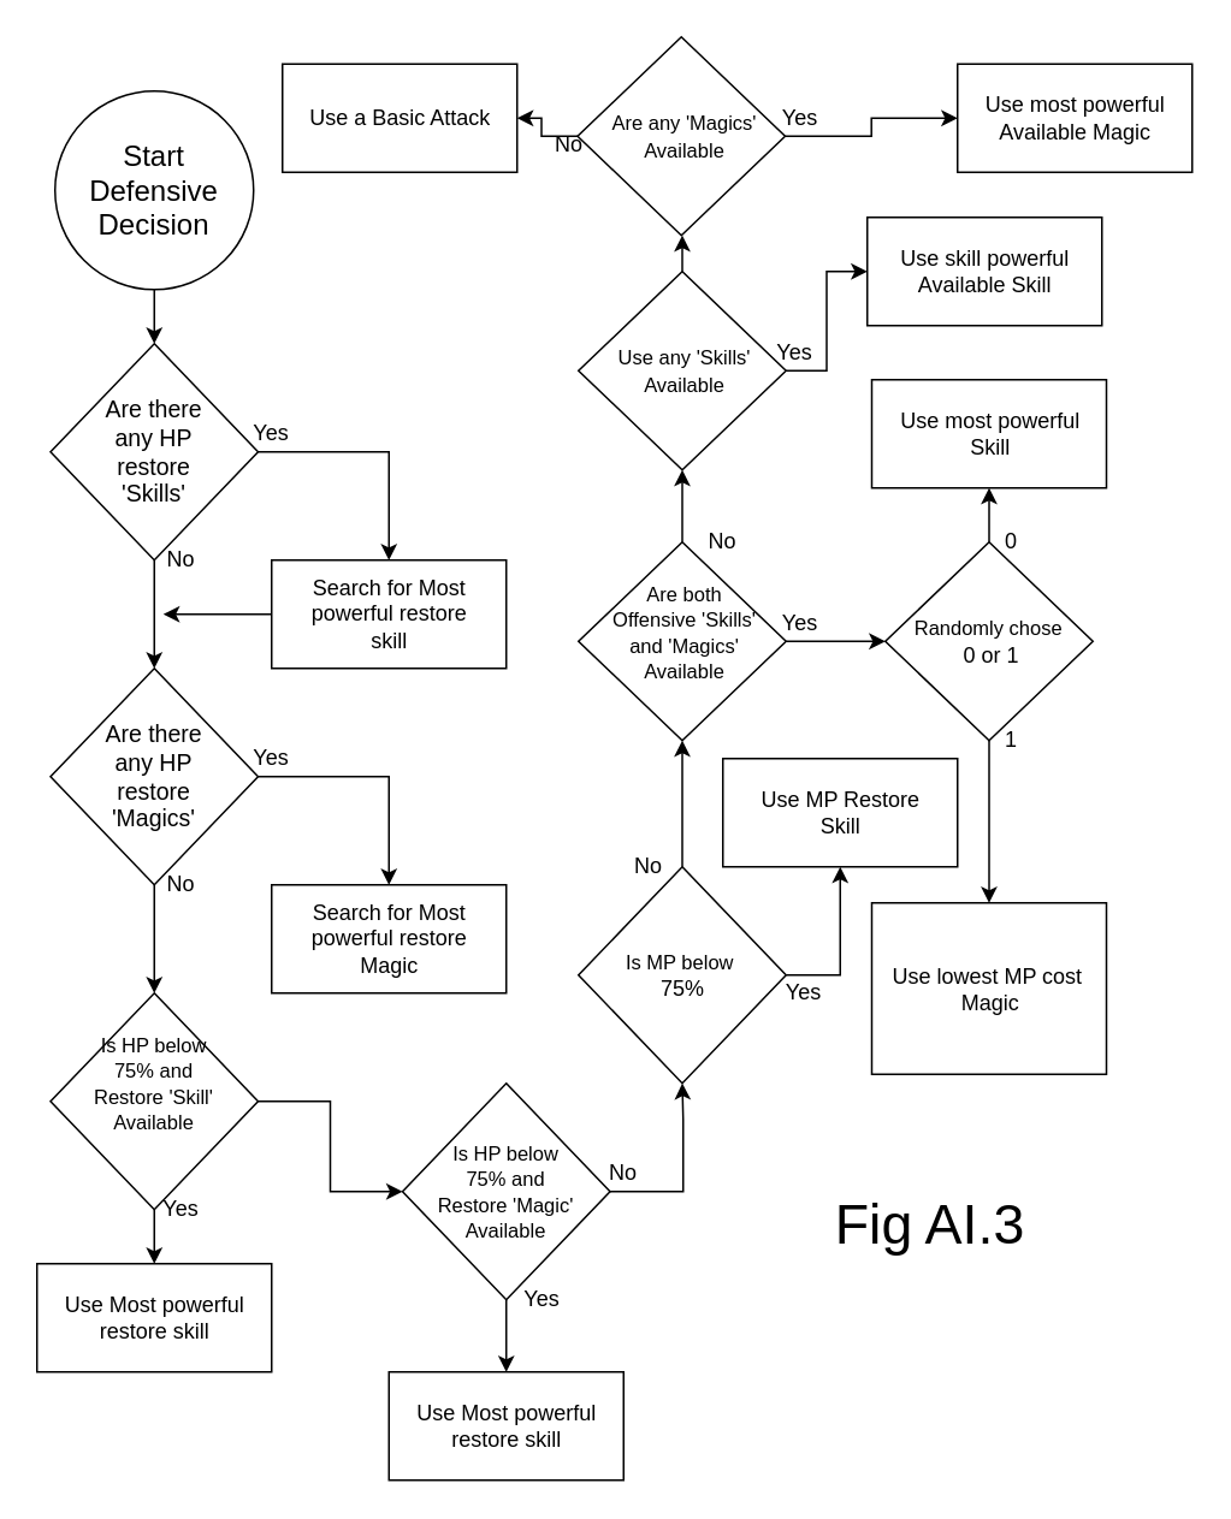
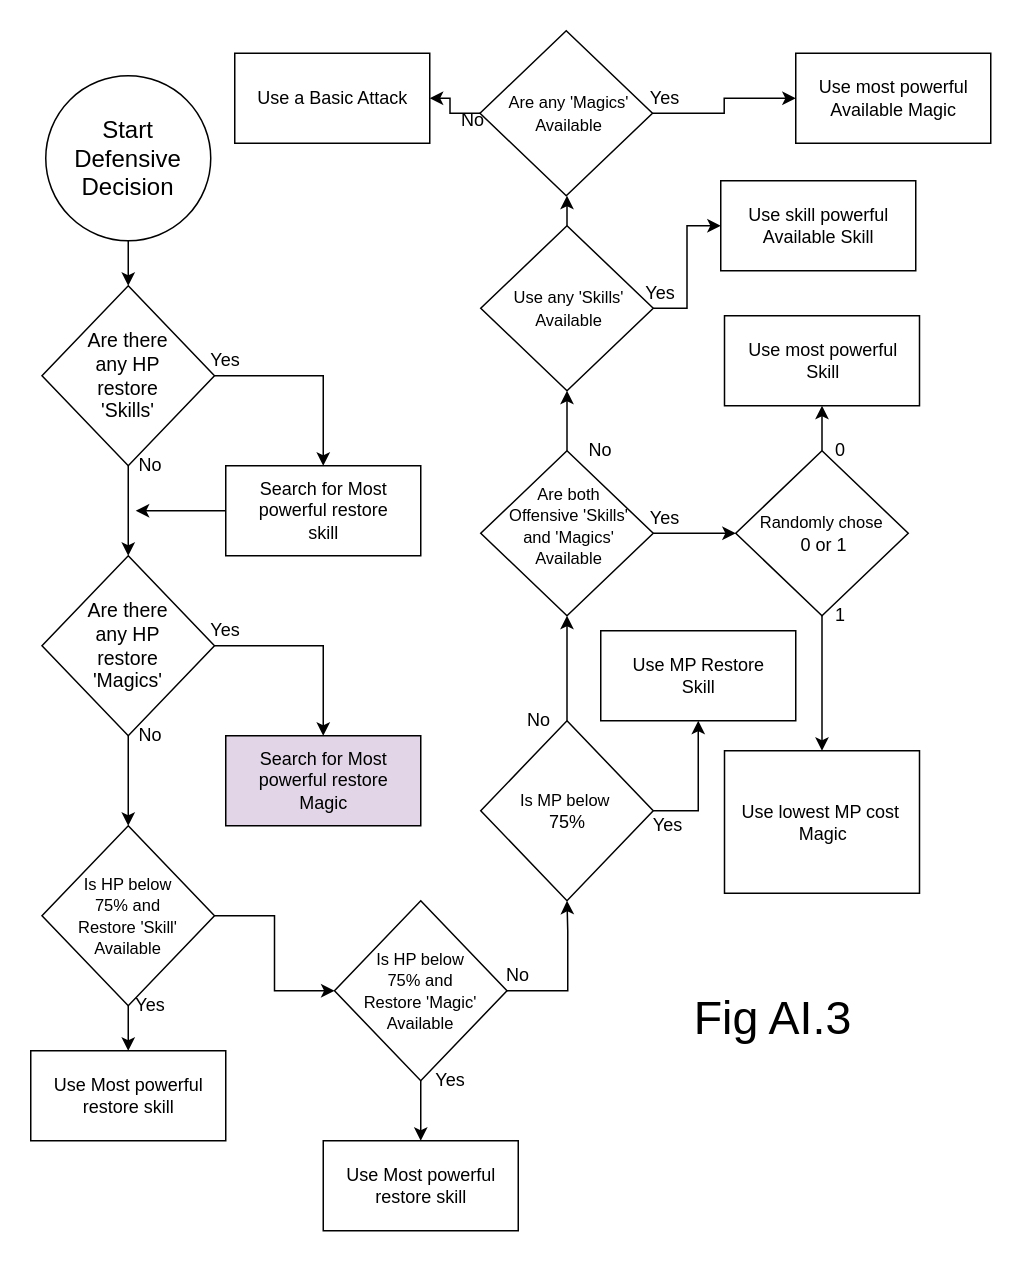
- <mxCell id="16" value="Search for Most&lt;br&gt;powerful restore&lt;br&gt;Magic&lt;br&gt;" style="html=1;" parent="1" vertex="1"><mxGeometry x="150" y="490" width="130" height="60" as="geometry" /></mxCell>
+ <mxCell id="16" value="Search for Most&lt;br&gt;powerful restore&lt;br&gt;Magic&lt;br&gt;" style="html=1;fillColor=#e1d5e7;" parent="1" vertex="1"><mxGeometry x="150" y="490" width="130" height="60" as="geometry" /></mxCell>
- <mxCell id="20" value="&lt;font style=&quot;font-size: 11px&quot;&gt;Is HP below 75% and Restore 'Skill' Available&lt;/font&gt;&lt;br&gt;" style="text;html=1;strokeColor=none;fillColor=none;align=center;verticalAlign=middle;whiteSpace=wrap;rounded=0;" parent="1" vertex="1"><mxGeometry x="45" y="565" width="80" height="70" as="geometry" /></mxCell>
+ <mxCell id="20" value="&lt;font style=&quot;font-size: 11px&quot;&gt;Is HP below 75% and Restore 'Skill' Available&lt;/font&gt;&lt;br&gt;" style="text;html=1;strokeColor=none;fillColor=none;align=center;verticalAlign=middle;whiteSpace=wrap;rounded=0;" parent="1" vertex="1"><mxGeometry x="45" y="575" width="80" height="70" as="geometry" /></mxCell>
